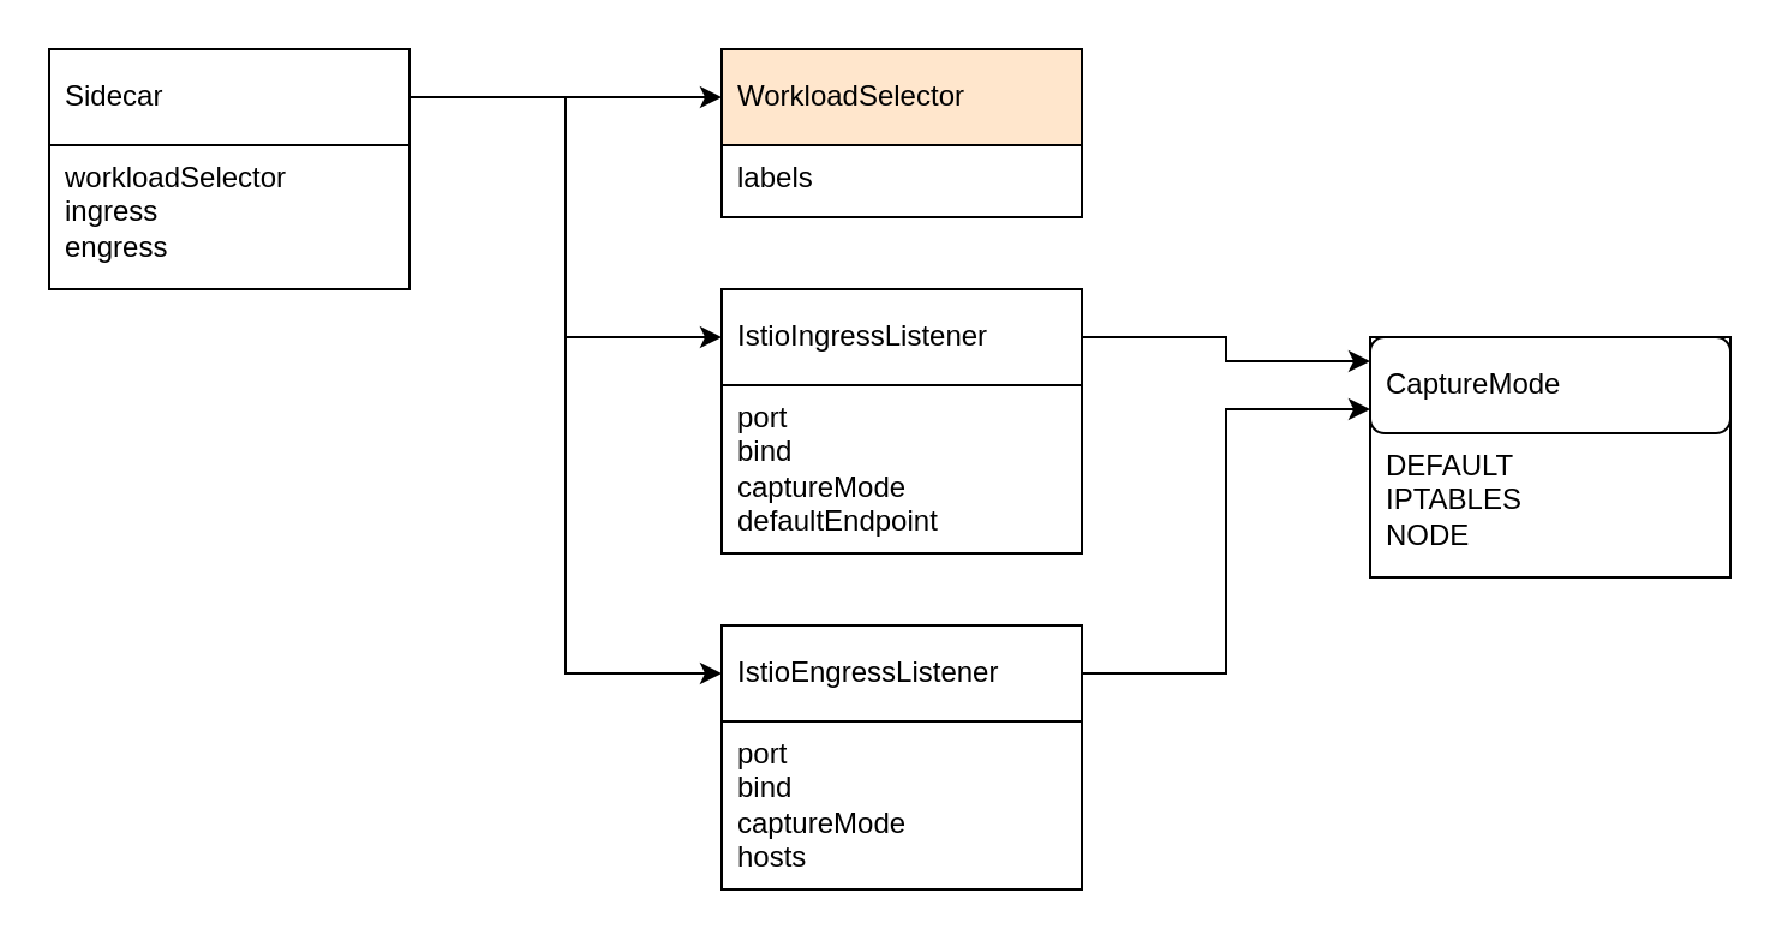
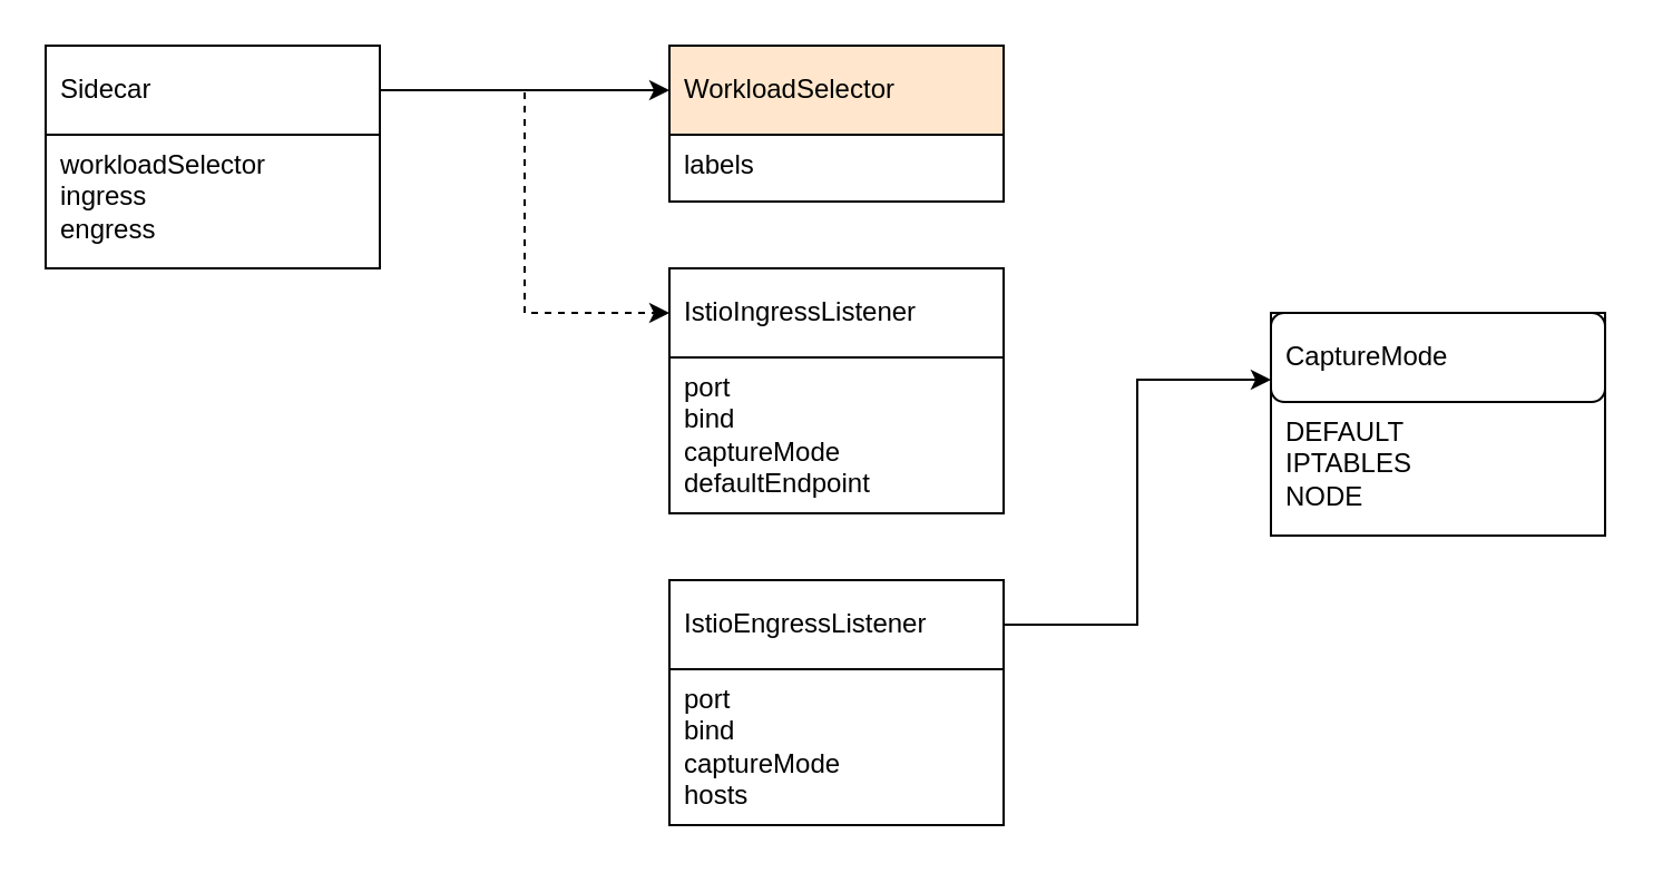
- <mxCell id="6" style="edgeStyle=orthogonalEdgeStyle;rounded=0;orthogonalLoop=1;jettySize=auto;html=1;entryX=0;entryY=0.5;entryDx=0;entryDy=0;" edge="1" parent="1" source="8" target="11"><mxGeometry relative="1" as="geometry" /></mxCell>
+ <mxCell id="6" style="edgeStyle=orthogonalEdgeStyle;rounded=0;orthogonalLoop=1;jettySize=auto;html=1;entryX=0;entryY=0.5;entryDx=0;entryDy=0;dashed=1;" edge="1" parent="1" source="8" target="11"><mxGeometry relative="1" as="geometry" /></mxCell>
- <mxCell id="10" style="edgeStyle=orthogonalEdgeStyle;rounded=0;orthogonalLoop=1;jettySize=auto;html=1;entryX=0;entryY=0.25;entryDx=0;entryDy=0;" edge="1" parent="1" source="11" target="16"><mxGeometry relative="1" as="geometry" /></mxCell>
- <mxCell id="7" style="edgeStyle=orthogonalEdgeStyle;rounded=0;orthogonalLoop=1;jettySize=auto;html=1;entryX=0;entryY=0.5;entryDx=0;entryDy=0;" edge="1" parent="1" source="8" target="14"><mxGeometry relative="1" as="geometry" /></mxCell>
